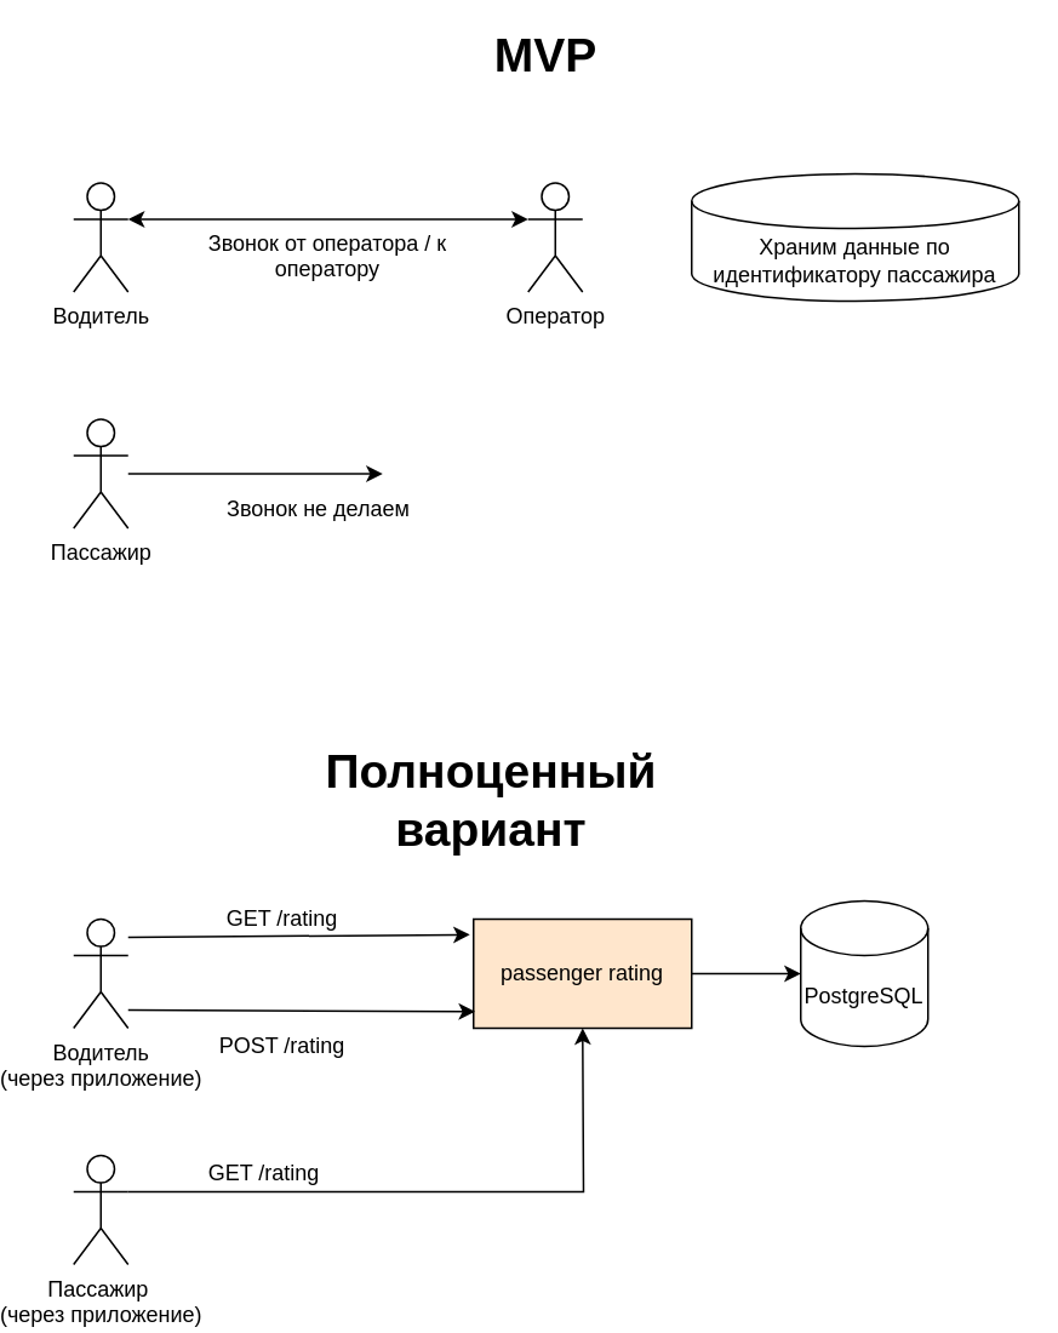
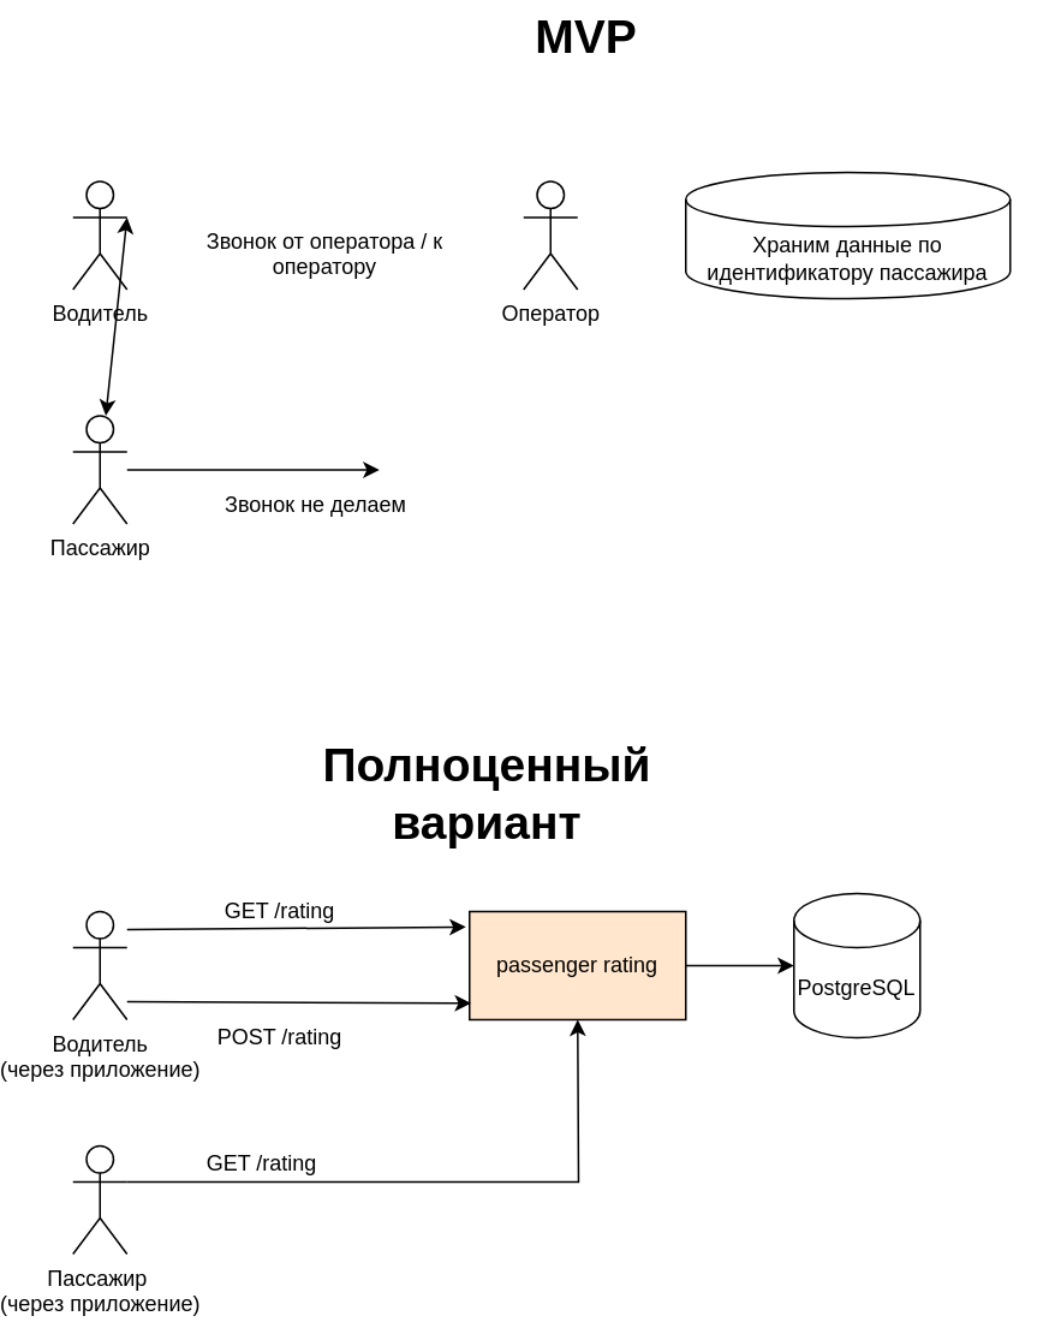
- <mxCell id="17" value="MVP" style="text;html=1;strokeColor=none;fillColor=none;align=center;verticalAlign=middle;whiteSpace=wrap;rounded=0;fontSize=26;fontStyle=1" vertex="1" parent="1"><mxGeometry x="260" y="20" width="40" height="20" as="geometry" /></mxCell>
+ <mxCell id="17" value="MVP" style="text;html=1;strokeColor=none;fillColor=none;align=center;verticalAlign=middle;whiteSpace=wrap;rounded=0;fontSize=26;fontStyle=1" vertex="1" parent="1"><mxGeometry x="285" y="10" width="40" height="20" as="geometry" /></mxCell>
- <mxCell id="21" value="" style="endArrow=classic;startArrow=classic;html=1;fontSize=12;entryX=0;entryY=0.333;entryDx=0;entryDy=0;entryPerimeter=0;exitX=1;exitY=0.333;exitDx=0;exitDy=0;exitPerimeter=0;" edge="1" parent="1" source="2" target="19"><mxGeometry width="50" height="50" relative="1" as="geometry"><mxPoint x="130" y="160" as="sourcePoint" /><mxPoint x="180" y="110" as="targetPoint" /></mxGeometry></mxCell>
+ <mxCell id="21" value="" style="endArrow=classic;startArrow=classic;html=1;fontSize=12;exitX=1;exitY=0.333;exitDx=0;exitDy=0;exitPerimeter=0;" edge="1" parent="1" source="2" target="3"><mxGeometry width="50" height="50" relative="1" as="geometry"><mxPoint x="130" y="160" as="sourcePoint" /><mxPoint x="180" y="110" as="targetPoint" /></mxGeometry></mxCell>
